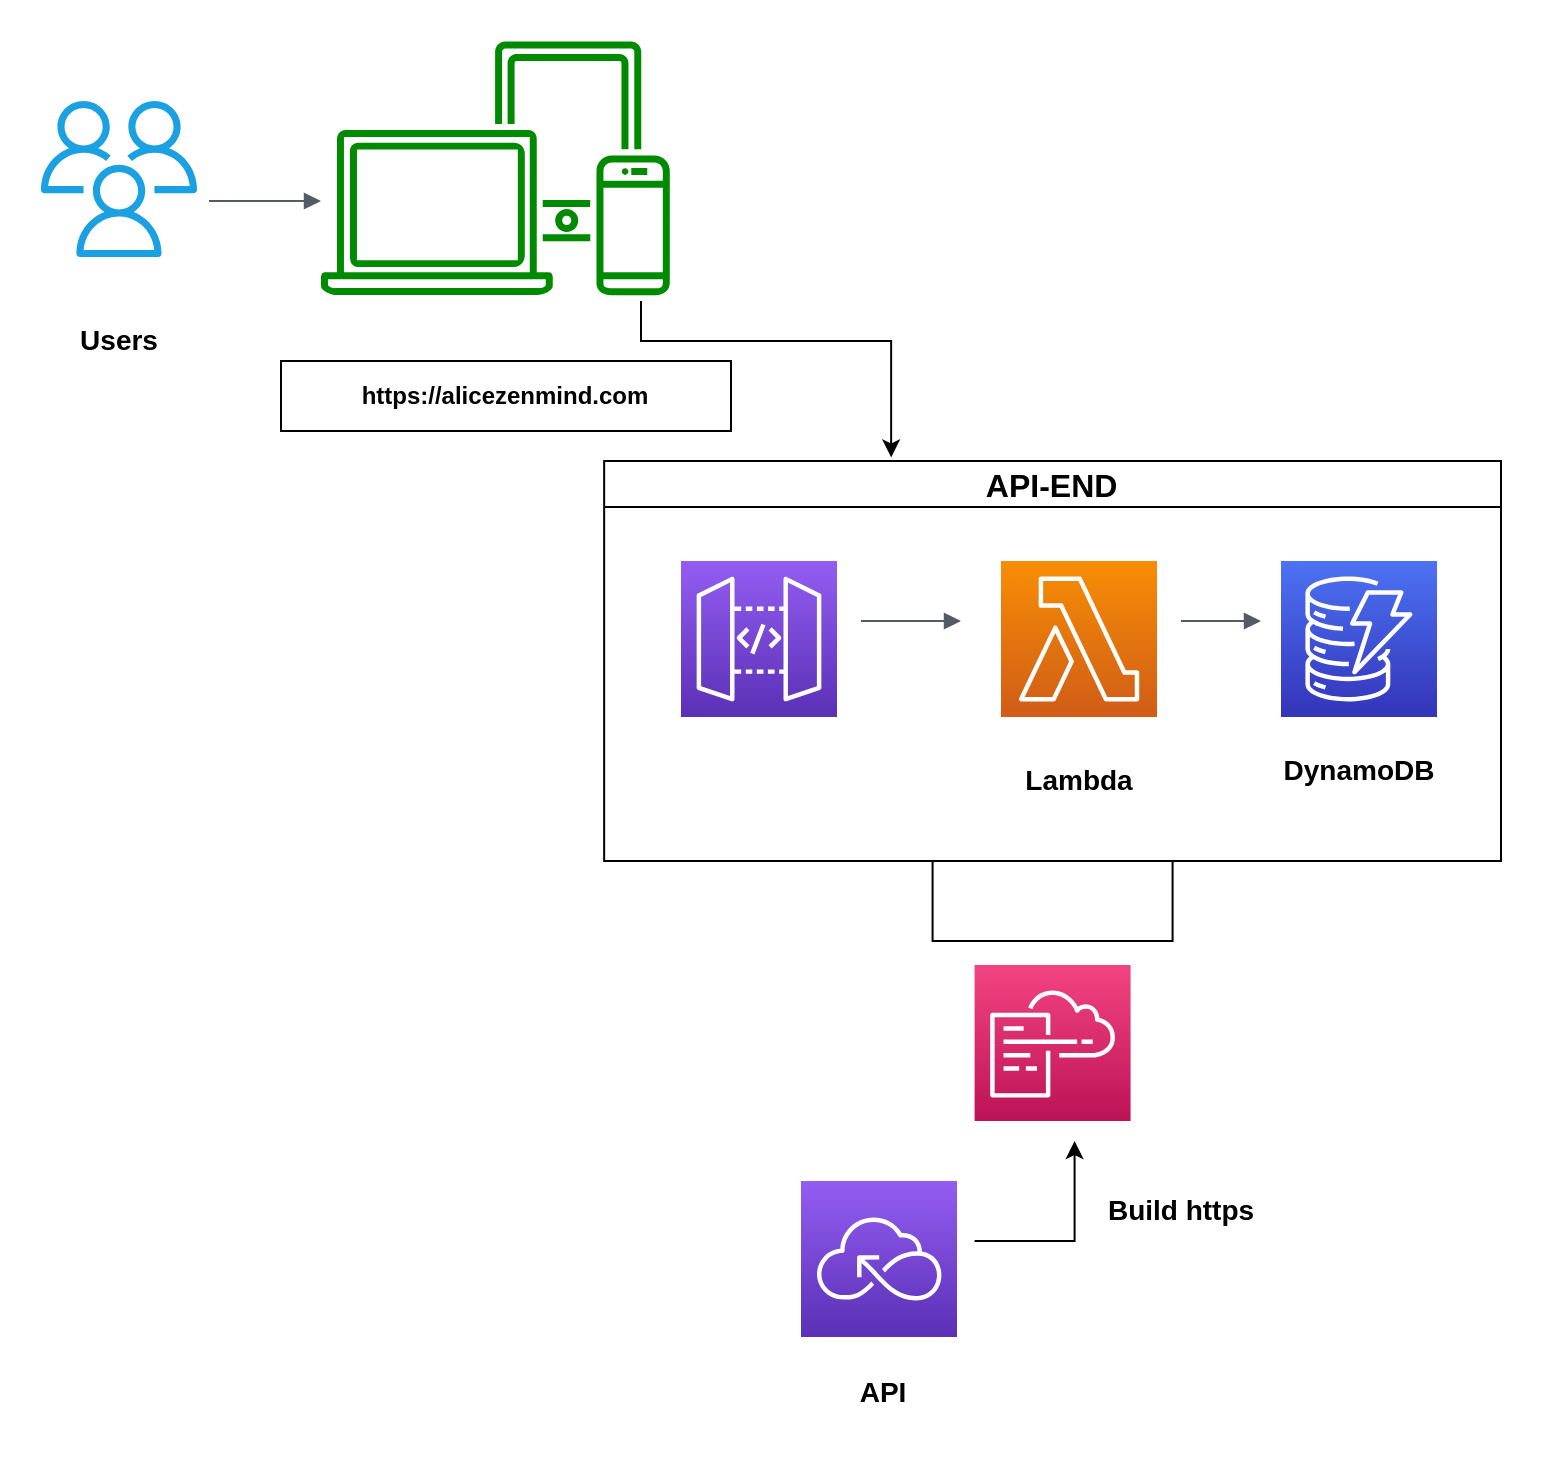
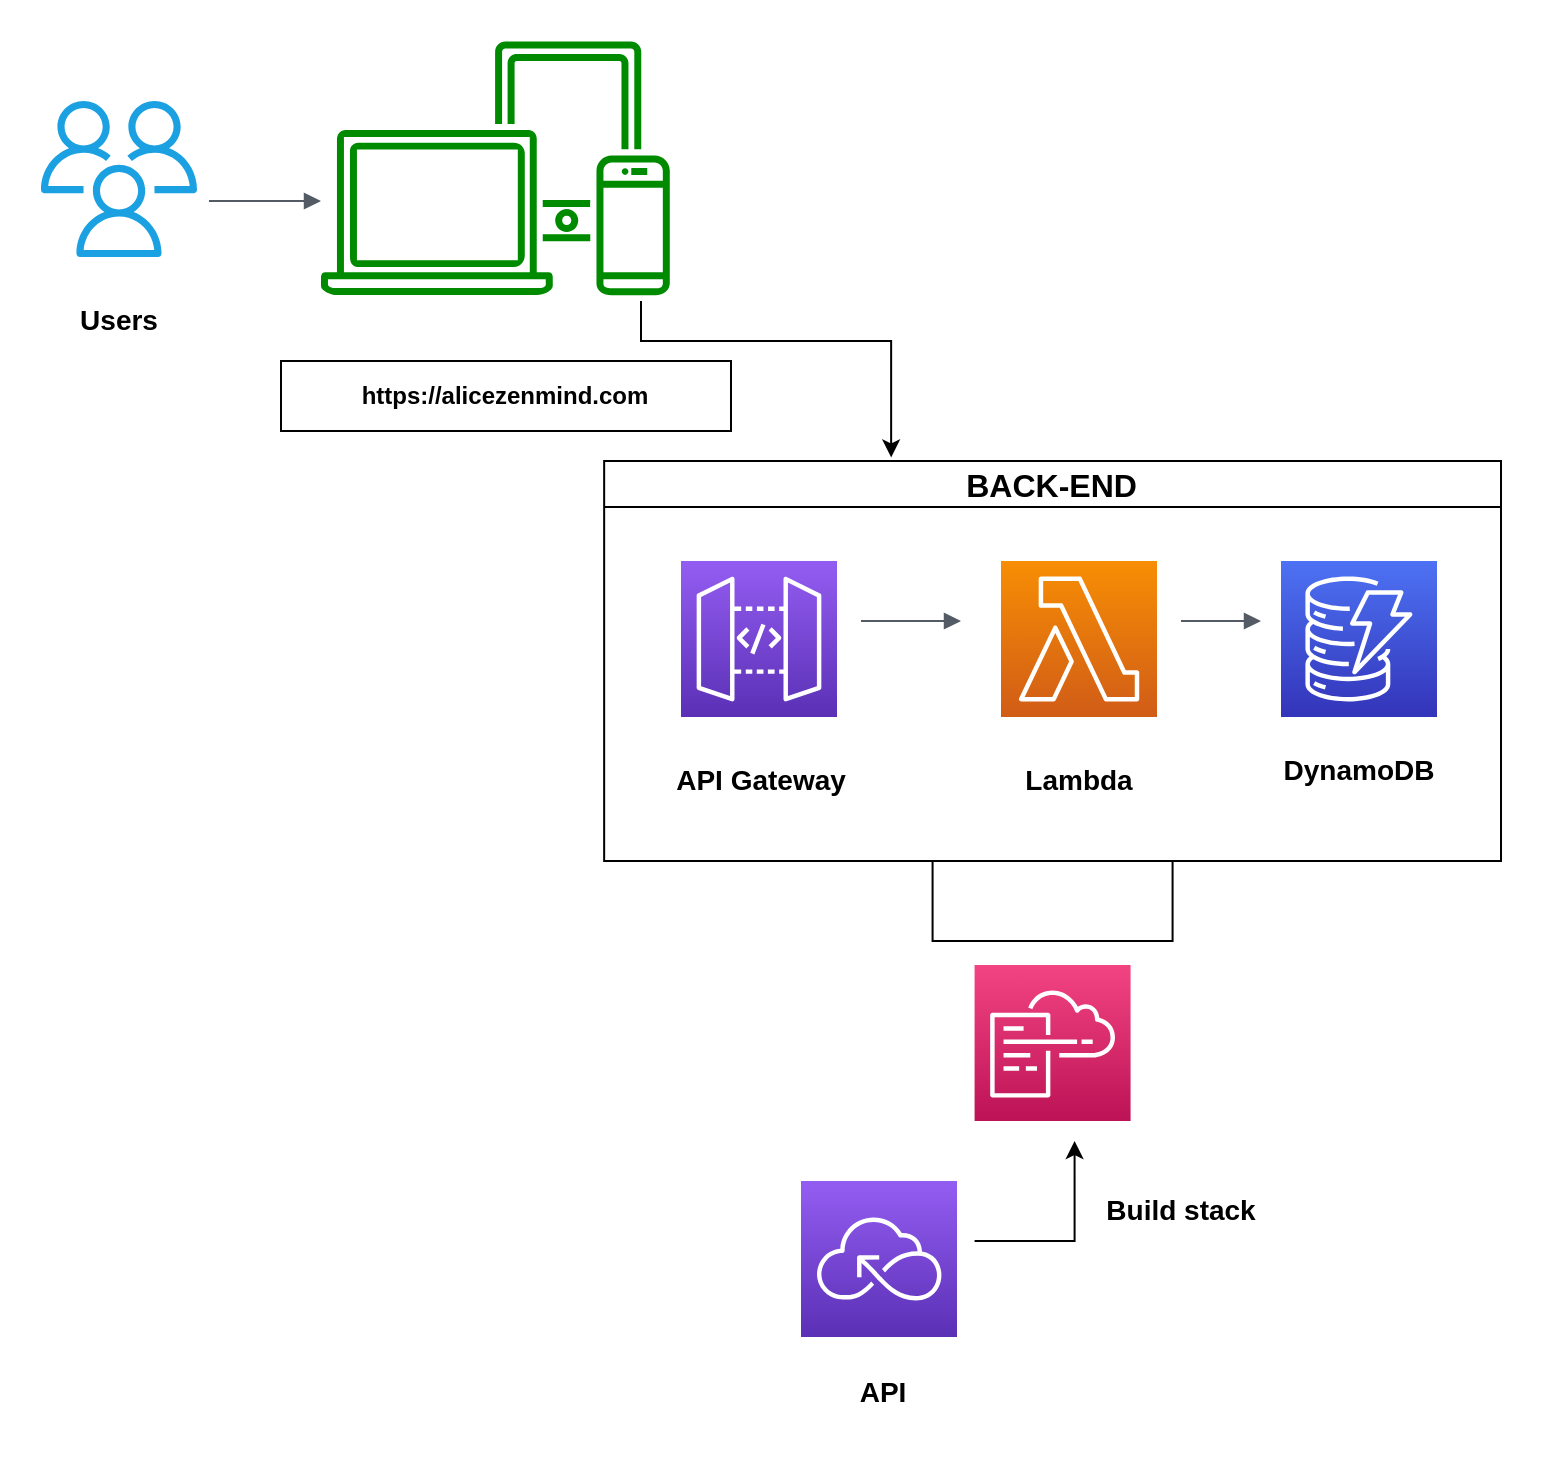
- <mxCell id="2" value="&lt;b&gt;&lt;font style=&quot;font-size: 14px;&quot;&gt;Users&lt;/font&gt;&lt;/b&gt;" style="text;html=1;align=center;verticalAlign=middle;resizable=0;points=[];autosize=1;strokeColor=none;fillColor=none;" parent="1" vertex="1"><mxGeometry x="29" y="155" width="60" height="30" as="geometry" /></mxCell>
+ <mxCell id="2" value="&lt;b&gt;&lt;font style=&quot;font-size: 14px;&quot;&gt;Users&lt;/font&gt;&lt;/b&gt;" style="text;html=1;align=center;verticalAlign=middle;resizable=0;points=[];autosize=1;strokeColor=none;fillColor=none;" parent="1" vertex="1"><mxGeometry x="29" y="145" width="60" height="30" as="geometry" /></mxCell>
- <mxCell id="6" value="API-END" style="swimlane;fontStyle=1;fontSize=16;" parent="1" vertex="1"><mxGeometry x="301.58" y="230" width="448.42" height="200" as="geometry" /></mxCell>
+ <mxCell id="6" value="BACK-END" style="swimlane;fontStyle=1;fontSize=16;" parent="1" vertex="1"><mxGeometry x="301.58" y="230" width="448.42" height="200" as="geometry" /></mxCell>
+ <mxCell id="14" value="API Gateway" style="text;html=1;align=center;verticalAlign=middle;resizable=0;points=[];autosize=1;strokeColor=none;fillColor=none;fontStyle=1;fontSize=14;" parent="1" vertex="1"><mxGeometry x="325" y="375" width="110" height="30" as="geometry" /></mxCell>
- <mxCell id="21" value="&lt;b&gt;Build https&lt;/b&gt;" style="text;html=1;align=center;verticalAlign=middle;resizable=0;points=[];autosize=1;strokeColor=none;fillColor=none;fontSize=14;" parent="1" vertex="1"><mxGeometry x="540" y="590" width="100" height="30" as="geometry" /></mxCell>
+ <mxCell id="21" value="&lt;b&gt;Build stack&lt;/b&gt;" style="text;html=1;align=center;verticalAlign=middle;resizable=0;points=[];autosize=1;strokeColor=none;fillColor=none;fontSize=14;" parent="1" vertex="1"><mxGeometry x="540" y="590" width="100" height="30" as="geometry" /></mxCell>
